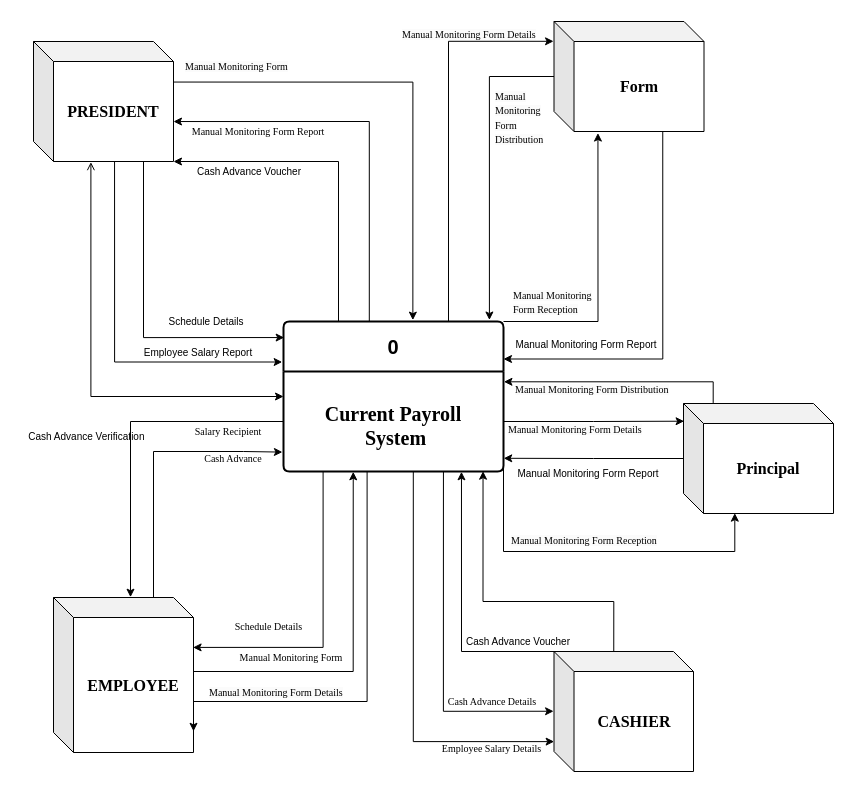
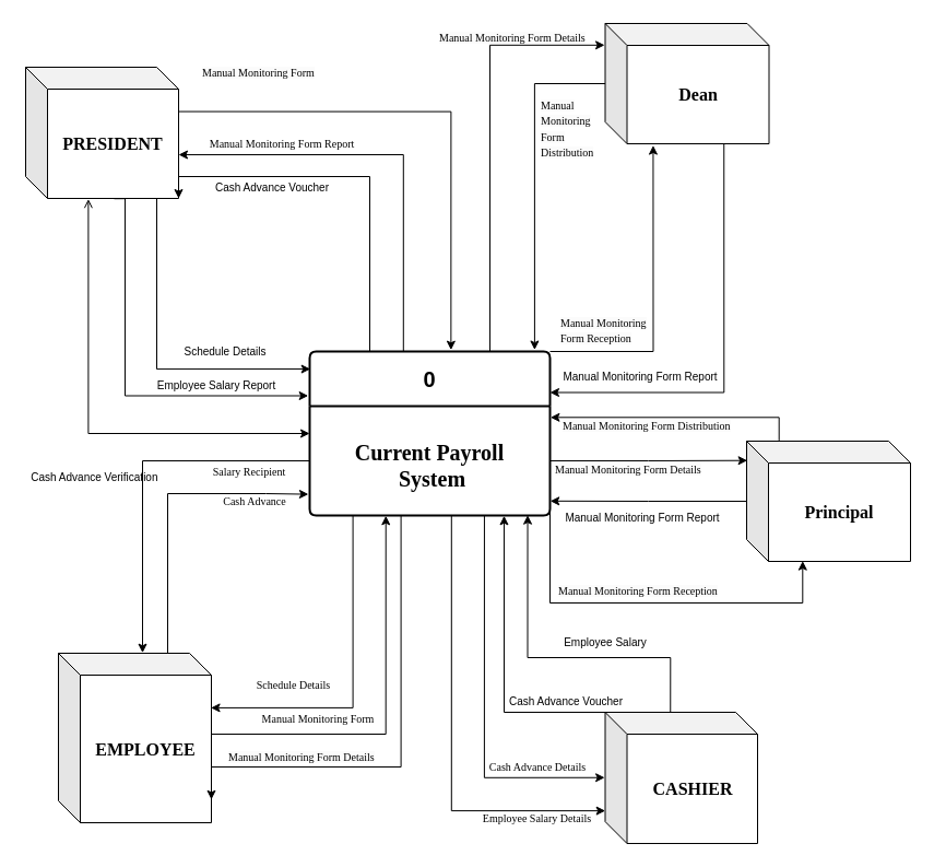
- <mxCell id="29" value="&lt;font size=&quot;1&quot; style=&quot;&quot; face=&quot;Tahoma&quot;&gt;&lt;b style=&quot;font-size: 16px;&quot;&gt;Form&lt;/b&gt;&lt;/font&gt;" style="shape=cube;whiteSpace=wrap;html=1;boundedLbl=1;backgroundOutline=1;darkOpacity=0.05;darkOpacity2=0.1;" parent="1" vertex="1"><mxGeometry x="553.5" y="21" width="150" height="110" as="geometry" /></mxCell>
+ <mxCell id="29" value="&lt;font size=&quot;1&quot; style=&quot;&quot; face=&quot;Tahoma&quot;&gt;&lt;b style=&quot;font-size: 16px;&quot;&gt;Dean&lt;/b&gt;&lt;/font&gt;" style="shape=cube;whiteSpace=wrap;html=1;boundedLbl=1;backgroundOutline=1;darkOpacity=0.05;darkOpacity2=0.1;" parent="1" vertex="1"><mxGeometry x="553.5" y="21" width="150" height="110" as="geometry" /></mxCell>
- <mxCell id="3" value="&lt;font size=&quot;1&quot; style=&quot;&quot; face=&quot;Tahoma&quot;&gt;&lt;b style=&quot;font-size: 16px;&quot;&gt;PRESIDENT&lt;/b&gt;&lt;/font&gt;" style="shape=cube;whiteSpace=wrap;html=1;boundedLbl=1;backgroundOutline=1;darkOpacity=0.05;darkOpacity2=0.1;" parent="1" vertex="1"><mxGeometry x="33" y="41" width="140" height="120" as="geometry" /></mxCell>
+ <mxCell id="3" value="&lt;font size=&quot;1&quot; style=&quot;&quot; face=&quot;Tahoma&quot;&gt;&lt;b style=&quot;font-size: 16px;&quot;&gt;PRESIDENT&lt;/b&gt;&lt;/font&gt;" style="shape=cube;whiteSpace=wrap;html=1;boundedLbl=1;backgroundOutline=1;darkOpacity=0.05;darkOpacity2=0.1;" parent="1" vertex="1"><mxGeometry x="23" y="61" width="140" height="120" as="geometry" /></mxCell>
+ <mxCell id="25" value="&lt;font style=&quot;font-size: 10px;&quot;&gt;Employee Salary&lt;/font&gt;" style="text;html=1;align=center;verticalAlign=middle;whiteSpace=wrap;rounded=0;" parent="1" vertex="1"><mxGeometry x="493" y="577" width="121.5" height="20" as="geometry" /></mxCell>
